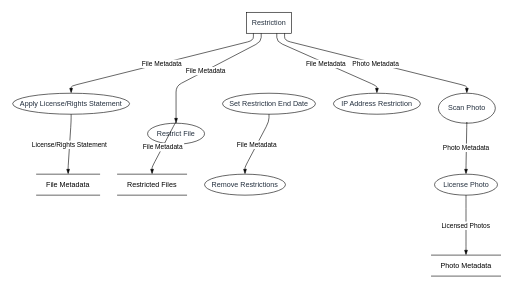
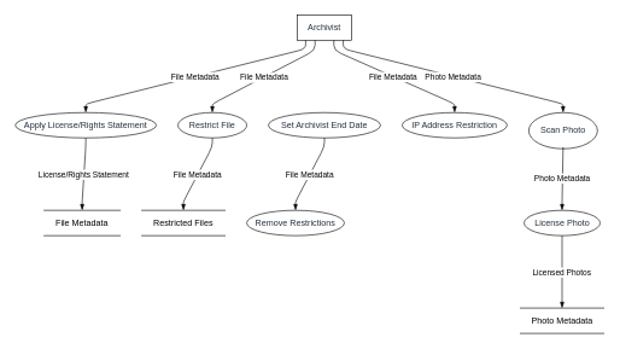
- <mxCell id="2" value="Restriction" style="shape=rectangle;whiteSpace=wrap;html=1;fillColor=#ffffff;strokeColor=#000000;align=center;verticalAlign=middle;fontColor=#232F3E;" vertex="1" parent="1"><mxGeometry x="410" width="75" height="35" as="geometry" y="20" /></mxCell>
+ <mxCell id="2" value="Archivist" style="shape=rectangle;whiteSpace=wrap;html=1;fillColor=#ffffff;strokeColor=#000000;align=center;verticalAlign=middle;fontColor=#232F3E;" vertex="1" parent="1"><mxGeometry x="410" width="75" height="35" as="geometry" y="20" /></mxCell>
- <mxCell id="7" value="Set Restriction End Date" style="shape=ellipse;perimeter=ellipsePerimeter;whiteSpace=wrap;html=1;fillColor=#ffffff;strokeColor=#000000;align=center;verticalAlign=middle;fontColor=#232F3E;" vertex="1" parent="1"><mxGeometry x="370" y="155" width="155" height="35" as="geometry" /></mxCell>
+ <mxCell id="7" value="Set Archivist End Date" style="shape=ellipse;perimeter=ellipsePerimeter;whiteSpace=wrap;html=1;fillColor=#ffffff;strokeColor=#000000;align=center;verticalAlign=middle;fontColor=#232F3E;" vertex="1" parent="1"><mxGeometry x="370" y="155" width="155" height="35" as="geometry" /></mxCell>
- <mxCell id="5" value="Restrict File" style="shape=ellipse;perimeter=ellipsePerimeter;whiteSpace=wrap;html=1;fillColor=#ffffff;strokeColor=#000000;align=center;verticalAlign=middle;fontColor=#232F3E;" vertex="1" parent="1"><mxGeometry x="245" y="205" width="95" height="35" as="geometry" /></mxCell>
+ <mxCell id="5" value="Restrict File" style="shape=ellipse;perimeter=ellipsePerimeter;whiteSpace=wrap;html=1;fillColor=#ffffff;strokeColor=#000000;align=center;verticalAlign=middle;fontColor=#232F3E;" vertex="1" parent="1"><mxGeometry x="245" y="155" width="95" height="35" as="geometry" /></mxCell>
